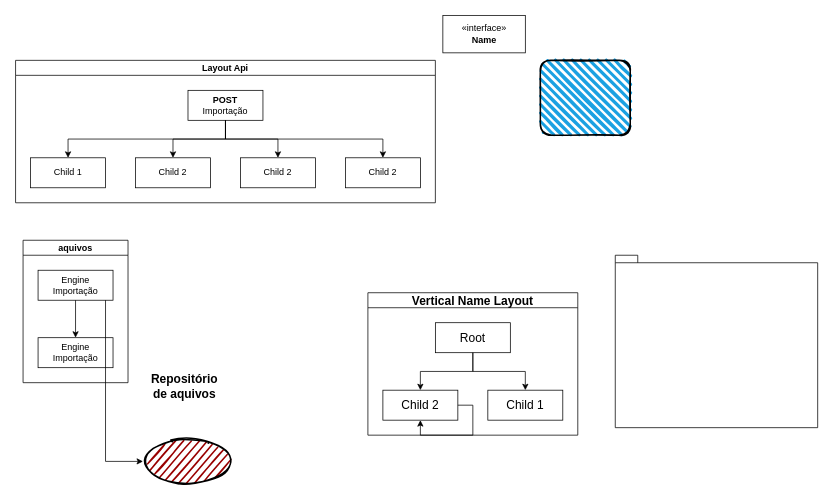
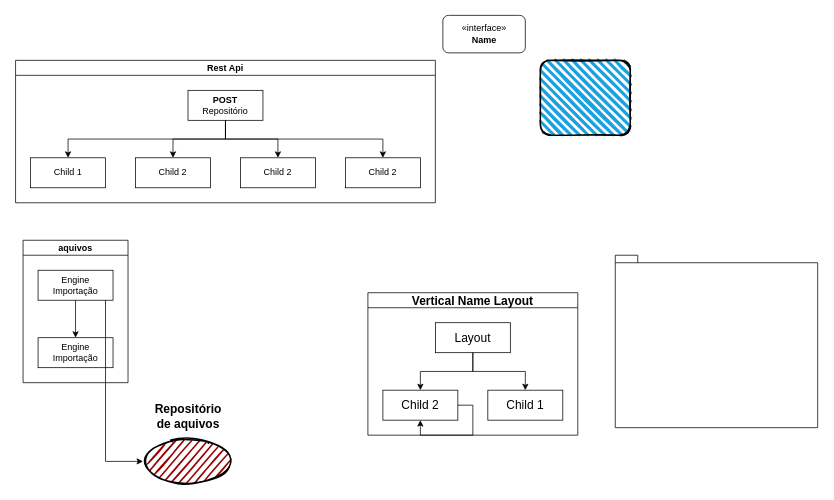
- <mxCell id="3" value="&amp;laquo;interface&amp;raquo;&lt;br&gt;&lt;b&gt;Name&lt;/b&gt;" style="html=1;" vertex="1" parent="1"><mxGeometry x="590" y="20" width="110" height="50" as="geometry" /></mxCell>
+ <mxCell id="3" value="&amp;laquo;interface&amp;raquo;&lt;br&gt;&lt;b&gt;Name&lt;/b&gt;" style="html=1;rounded=1;" vertex="1" parent="1"><mxGeometry x="590" y="20" width="110" height="50" as="geometry" /></mxCell>
- <mxCell id="5" value="Layout Api" style="swimlane;startSize=20;horizontal=1;childLayout=treeLayout;horizontalTree=0;resizable=0;containerType=tree;" vertex="1" parent="1"><mxGeometry x="20" y="80" width="560" height="190" as="geometry" /></mxCell>
+ <mxCell id="5" value="Rest Api" style="swimlane;startSize=20;horizontal=1;childLayout=treeLayout;horizontalTree=0;resizable=0;containerType=tree;" vertex="1" parent="1"><mxGeometry x="20" y="80" width="560" height="190" as="geometry" /></mxCell>
- <mxCell id="6" value="&lt;div&gt;&lt;b&gt;POST &lt;/b&gt;&lt;br&gt;&lt;/div&gt;&lt;div&gt;Importação&lt;/div&gt;" style="whiteSpace=wrap;html=1;" vertex="1" parent="5"><mxGeometry x="230" y="40" width="100" height="40" as="geometry" /></mxCell>
+ <mxCell id="6" value="&lt;div&gt;&lt;b&gt;POST &lt;/b&gt;&lt;br&gt;&lt;/div&gt;&lt;div&gt;Repositório&lt;/div&gt;" style="whiteSpace=wrap;html=1;" vertex="1" parent="5"><mxGeometry x="230" y="40" width="100" height="40" as="geometry" /></mxCell>
- <mxCell id="23" value="Root" style="whiteSpace=wrap;html=1;fontSize=16;strokeWidth=1;" vertex="1" parent="22"><mxGeometry x="90" y="40" width="100" height="40" as="geometry" /></mxCell>
+ <mxCell id="23" value="Layout" style="whiteSpace=wrap;html=1;fontSize=16;strokeWidth=1;" vertex="1" parent="22"><mxGeometry x="90" y="40" width="100" height="40" as="geometry" /></mxCell>
- <mxCell id="20" value="&lt;div style=&quot;font-size: 16px&quot;&gt;&lt;font style=&quot;font-size: 16px&quot;&gt;Repositório&lt;/font&gt;&lt;/div&gt;&lt;div style=&quot;font-size: 16px&quot;&gt;&lt;font style=&quot;font-size: 16px&quot;&gt;de aquivos&lt;/font&gt;&lt;/div&gt;" style="text;strokeColor=none;fillColor=none;html=1;fontSize=24;fontStyle=1;verticalAlign=middle;align=center;strokeWidth=1;" vertex="1" parent="1"><mxGeometry x="195" y="490" width="100" height="50" as="geometry" /></mxCell>
+ <mxCell id="20" value="&lt;div style=&quot;font-size: 16px&quot;&gt;&lt;font style=&quot;font-size: 16px&quot;&gt;Repositório&lt;/font&gt;&lt;/div&gt;&lt;div style=&quot;font-size: 16px&quot;&gt;&lt;font style=&quot;font-size: 16px&quot;&gt;de aquivos&lt;/font&gt;&lt;/div&gt;" style="text;strokeColor=none;fillColor=none;html=1;fontSize=24;fontStyle=1;verticalAlign=middle;align=center;strokeWidth=1;" vertex="1" parent="1"><mxGeometry x="200" y="530" width="100" height="50" as="geometry" /></mxCell>
